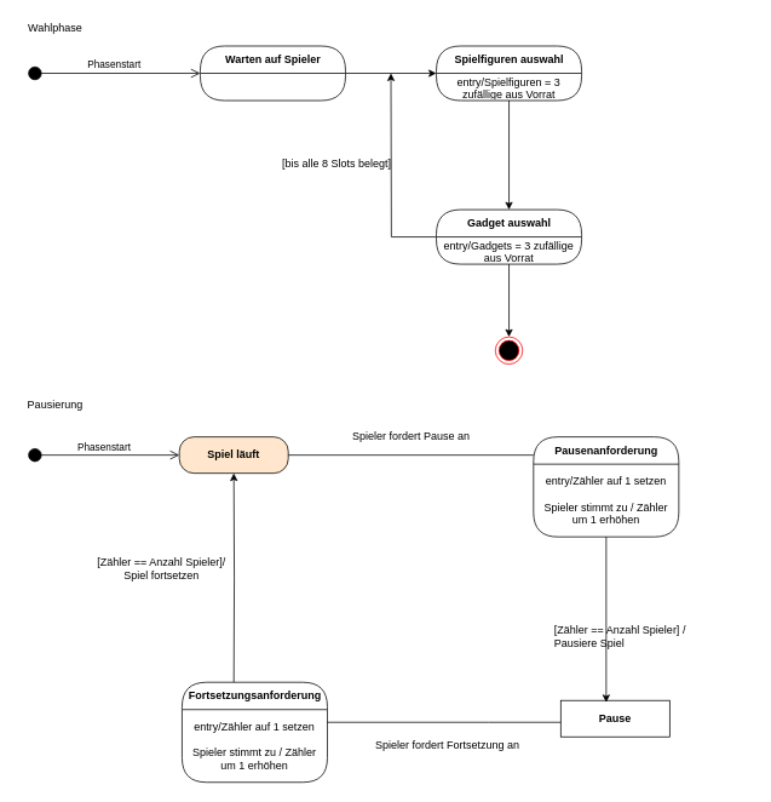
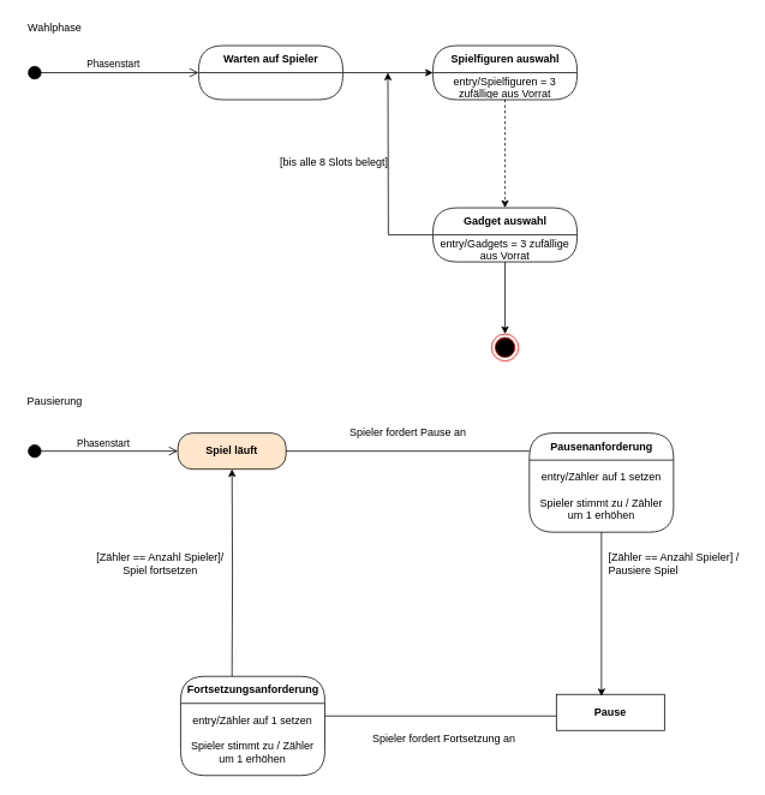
- <mxCell id="10" style="edgeStyle=orthogonalEdgeStyle;rounded=0;orthogonalLoop=1;jettySize=auto;html=1;entryX=0.5;entryY=0;entryDx=0;entryDy=0;" parent="1" source="6" target="8" edge="1"><mxGeometry relative="1" as="geometry" /></mxCell>
+ <mxCell id="10" style="edgeStyle=orthogonalEdgeStyle;rounded=0;orthogonalLoop=1;jettySize=auto;html=1;entryX=0.5;entryY=0;entryDx=0;entryDy=0;dashed=1;" parent="1" source="6" target="8" edge="1"><mxGeometry relative="1" as="geometry" /></mxCell>
- <mxCell id="28" value="&lt;div&gt;[Zähler == Anzahl Spieler] /&lt;/div&gt;&lt;div align=&quot;left&quot;&gt; Pausiere Spiel &lt;/div&gt;" style="text;html=1;align=center;verticalAlign=middle;resizable=0;points=[];;autosize=1;" parent="1" vertex="1"><mxGeometry x="602" y="685" width="160" height="30" as="geometry" /></mxCell>
+ <mxCell id="28" value="&lt;div&gt;[Zähler == Anzahl Spieler] /&lt;/div&gt;&lt;div align=&quot;left&quot;&gt; Pausiere Spiel &lt;/div&gt;" style="text;html=1;align=center;verticalAlign=middle;resizable=0;points=[];;autosize=1;" parent="1" vertex="1"><mxGeometry x="667" y="610" width="160" height="30" as="geometry" /></mxCell>
